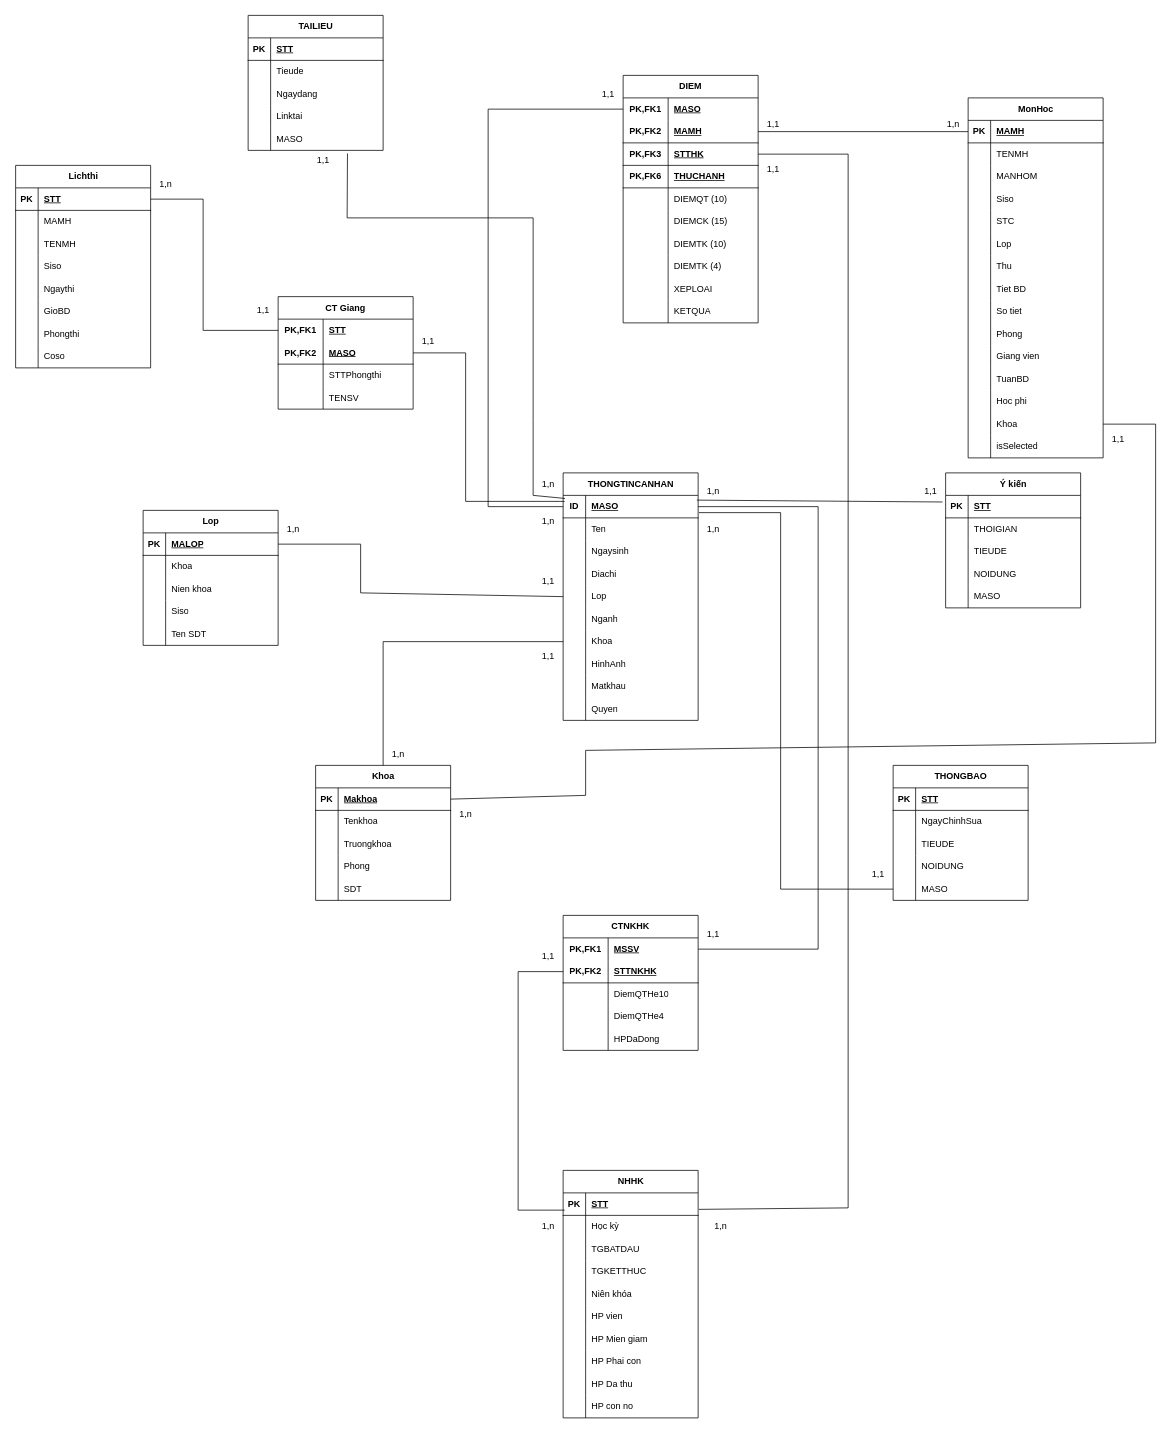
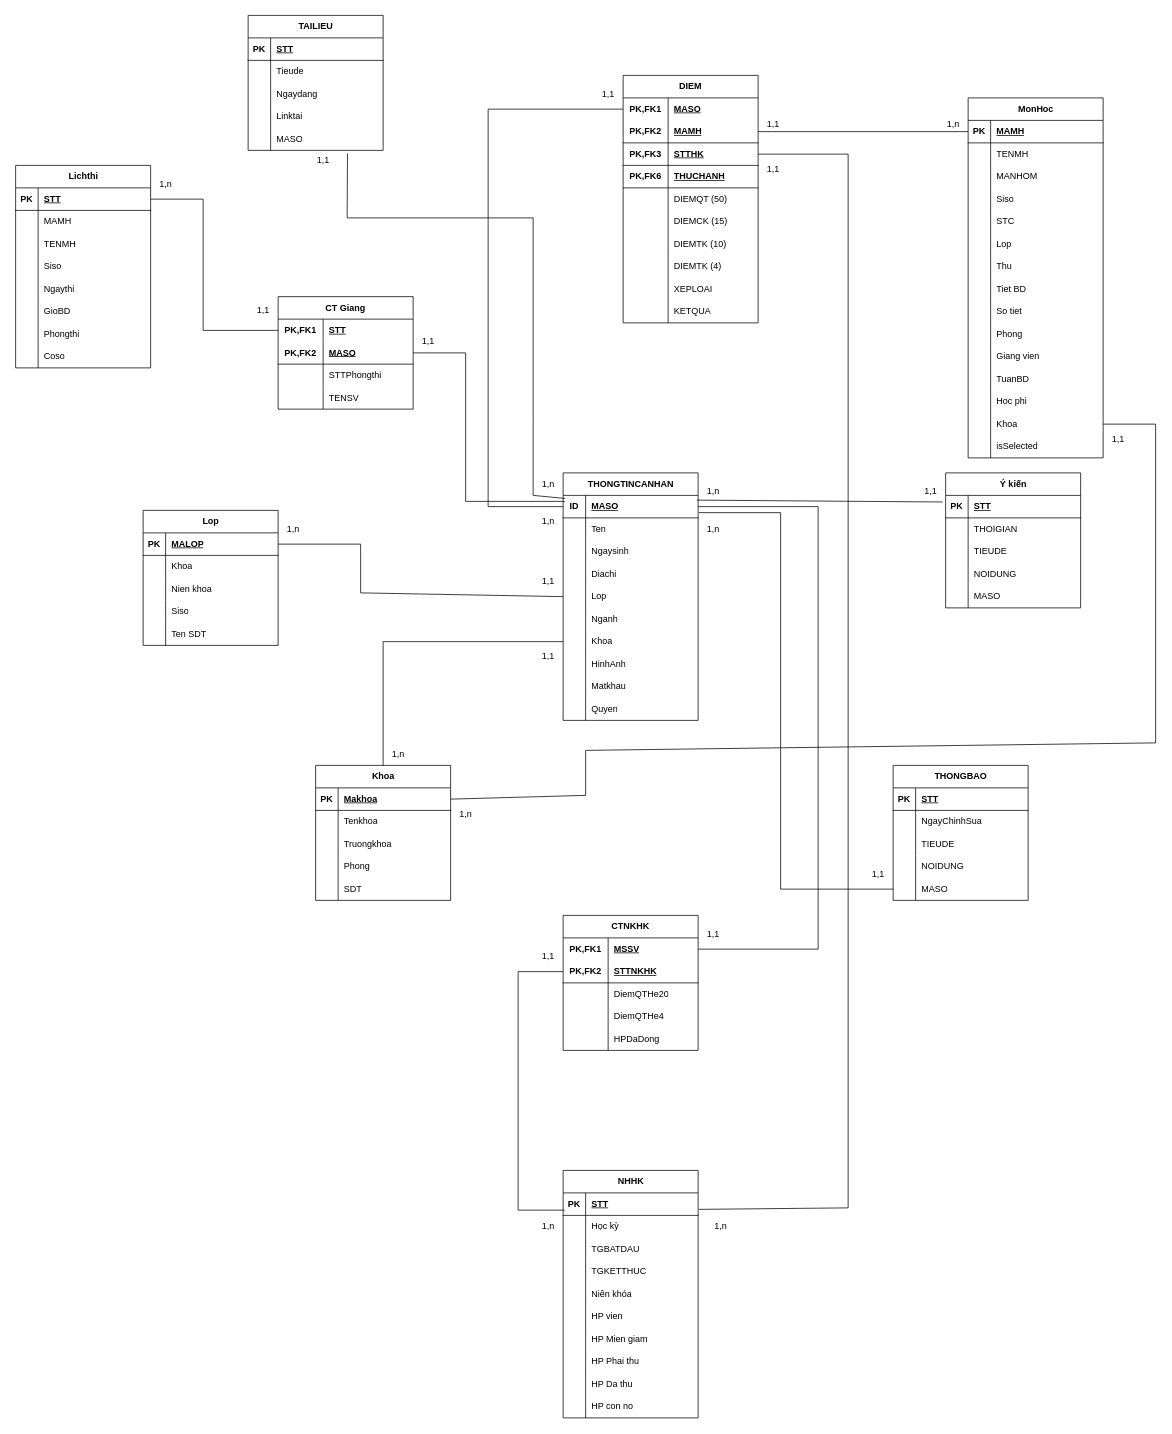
- <mxCell id="128" value="DIEMQT (10)" style="shape=partialRectangle;connectable=0;fillColor=none;top=0;left=0;bottom=0;right=0;align=left;spacingLeft=6;overflow=hidden;html=1;whiteSpace=wrap;" parent="126" vertex="1"><mxGeometry x="60" width="120" height="30" as="geometry"><mxRectangle width="120" height="30" as="alternateBounds" /></mxGeometry></mxCell>
+ <mxCell id="128" value="DIEMQT (50)" style="shape=partialRectangle;connectable=0;fillColor=none;top=0;left=0;bottom=0;right=0;align=left;spacingLeft=6;overflow=hidden;html=1;whiteSpace=wrap;" parent="126" vertex="1"><mxGeometry x="60" width="120" height="30" as="geometry"><mxRectangle width="120" height="30" as="alternateBounds" /></mxGeometry></mxCell>
- <mxCell id="277" value="DiemQTHe10" style="shape=partialRectangle;connectable=0;fillColor=none;top=0;left=0;bottom=0;right=0;align=left;spacingLeft=6;overflow=hidden;html=1;whiteSpace=wrap;" parent="275" vertex="1"><mxGeometry x="60" width="120" height="30" as="geometry"><mxRectangle width="120" height="30" as="alternateBounds" /></mxGeometry></mxCell>
+ <mxCell id="277" value="DiemQTHe20" style="shape=partialRectangle;connectable=0;fillColor=none;top=0;left=0;bottom=0;right=0;align=left;spacingLeft=6;overflow=hidden;html=1;whiteSpace=wrap;" parent="275" vertex="1"><mxGeometry x="60" width="120" height="30" as="geometry"><mxRectangle width="120" height="30" as="alternateBounds" /></mxGeometry></mxCell>
- <mxCell id="260" value="HP Phai con" style="shape=partialRectangle;connectable=0;fillColor=none;top=0;left=0;bottom=0;right=0;align=left;spacingLeft=6;overflow=hidden;whiteSpace=wrap;html=1;" parent="258" vertex="1"><mxGeometry x="30" width="150" height="30" as="geometry"><mxRectangle width="150" height="30" as="alternateBounds" /></mxGeometry></mxCell>
+ <mxCell id="260" value="HP Phai thu" style="shape=partialRectangle;connectable=0;fillColor=none;top=0;left=0;bottom=0;right=0;align=left;spacingLeft=6;overflow=hidden;whiteSpace=wrap;html=1;" parent="258" vertex="1"><mxGeometry x="30" width="150" height="30" as="geometry"><mxRectangle width="150" height="30" as="alternateBounds" /></mxGeometry></mxCell>
